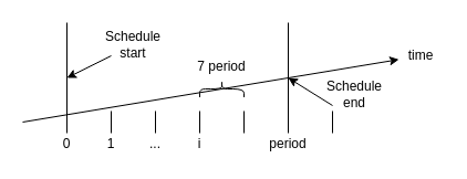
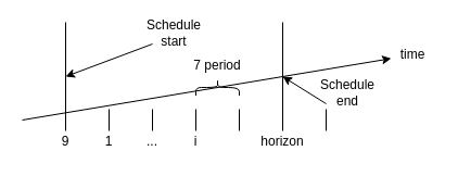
- <mxCell id="20" value="Schedule start" style="text;html=1;strokeColor=none;fillColor=none;align=center;verticalAlign=middle;whiteSpace=wrap;rounded=0;" vertex="1" parent="1"><mxGeometry x="100" y="30" width="40" height="20" as="geometry" /></mxCell>
+ <mxCell id="20" value="Schedule start" style="text;html=1;strokeColor=none;fillColor=none;align=center;verticalAlign=middle;whiteSpace=wrap;rounded=0;" vertex="1" parent="1"><mxGeometry x="140" y="20" width="40" height="20" as="geometry" /></mxCell>
- <mxCell id="11" value="0" style="text;html=1;strokeColor=none;fillColor=none;align=center;verticalAlign=middle;whiteSpace=wrap;rounded=0;" vertex="1" parent="1"><mxGeometry x="40" y="120" width="40" height="20" as="geometry" /></mxCell>
+ <mxCell id="11" value="9" style="text;html=1;strokeColor=none;fillColor=none;align=center;verticalAlign=middle;whiteSpace=wrap;rounded=0;" vertex="1" parent="1"><mxGeometry x="40" y="120" width="40" height="20" as="geometry" /></mxCell>
- <mxCell id="13" value="period" style="text;html=1;strokeColor=none;fillColor=none;align=center;verticalAlign=middle;whiteSpace=wrap;rounded=0;" vertex="1" parent="1"><mxGeometry x="240" y="120" width="40" height="20" as="geometry" /></mxCell>
+ <mxCell id="13" value="horizon" style="text;html=1;strokeColor=none;fillColor=none;align=center;verticalAlign=middle;whiteSpace=wrap;rounded=0;" vertex="1" parent="1"><mxGeometry x="240" y="120" width="40" height="20" as="geometry" /></mxCell>
